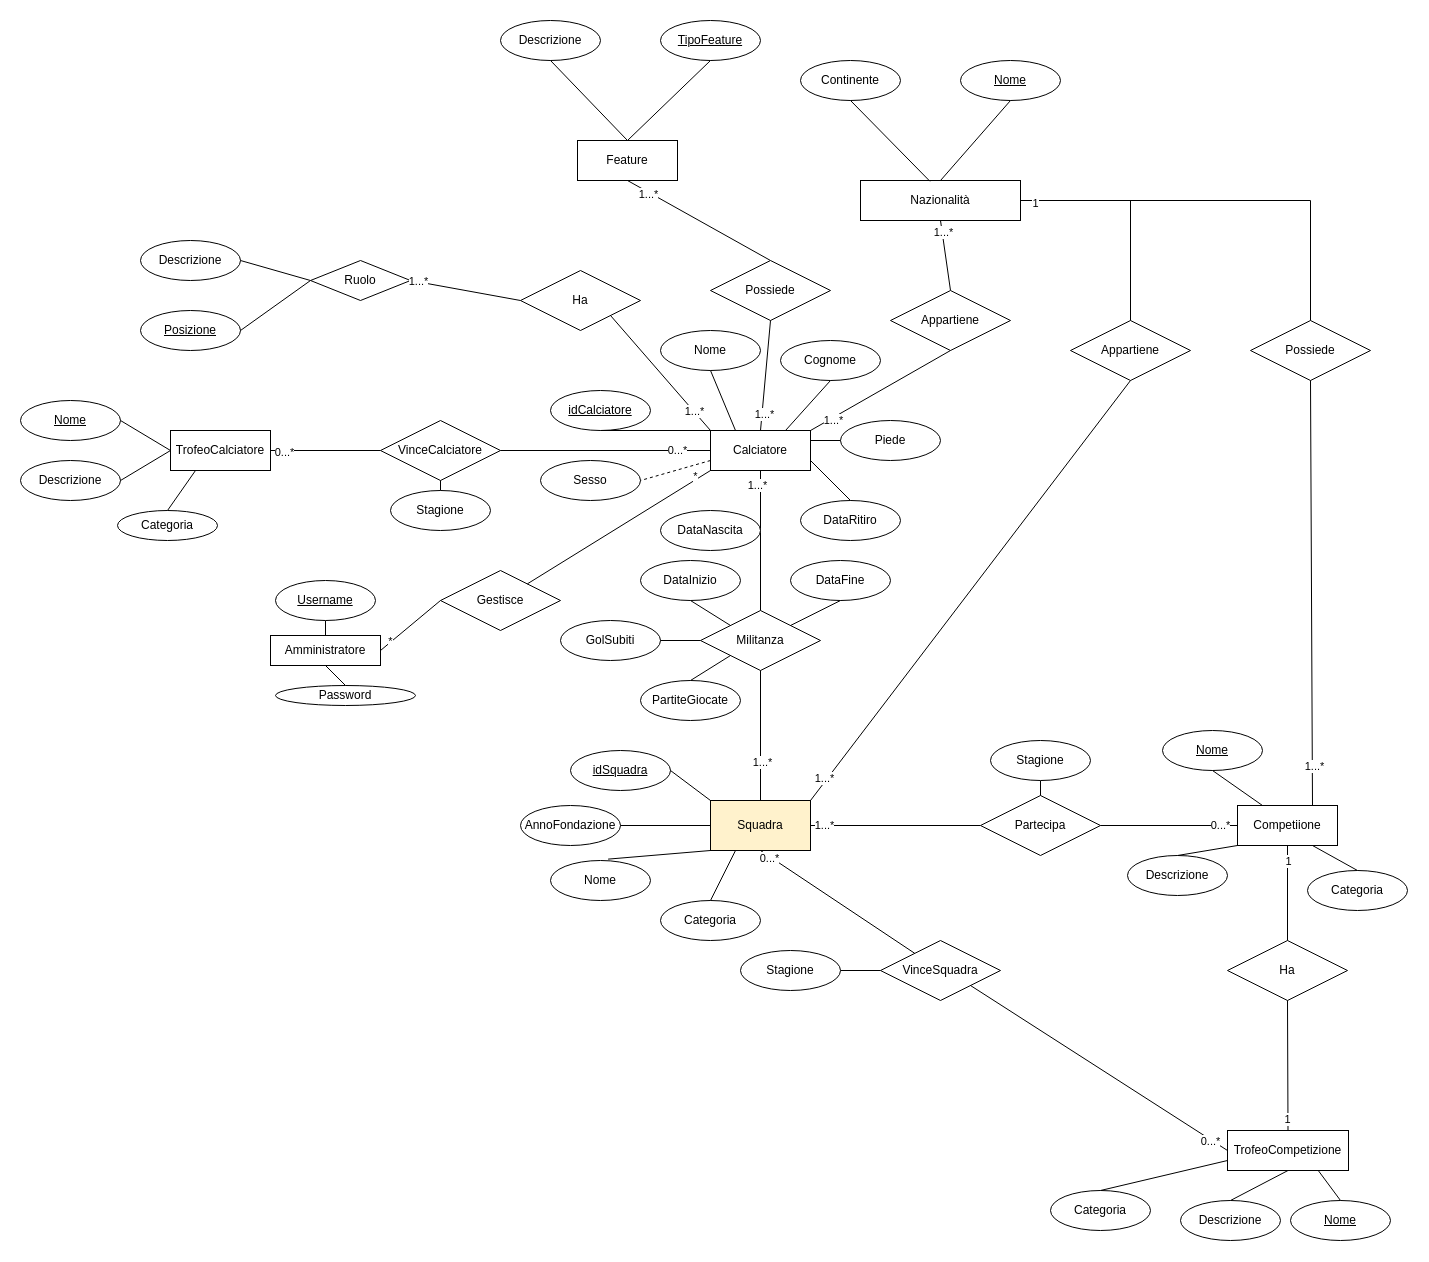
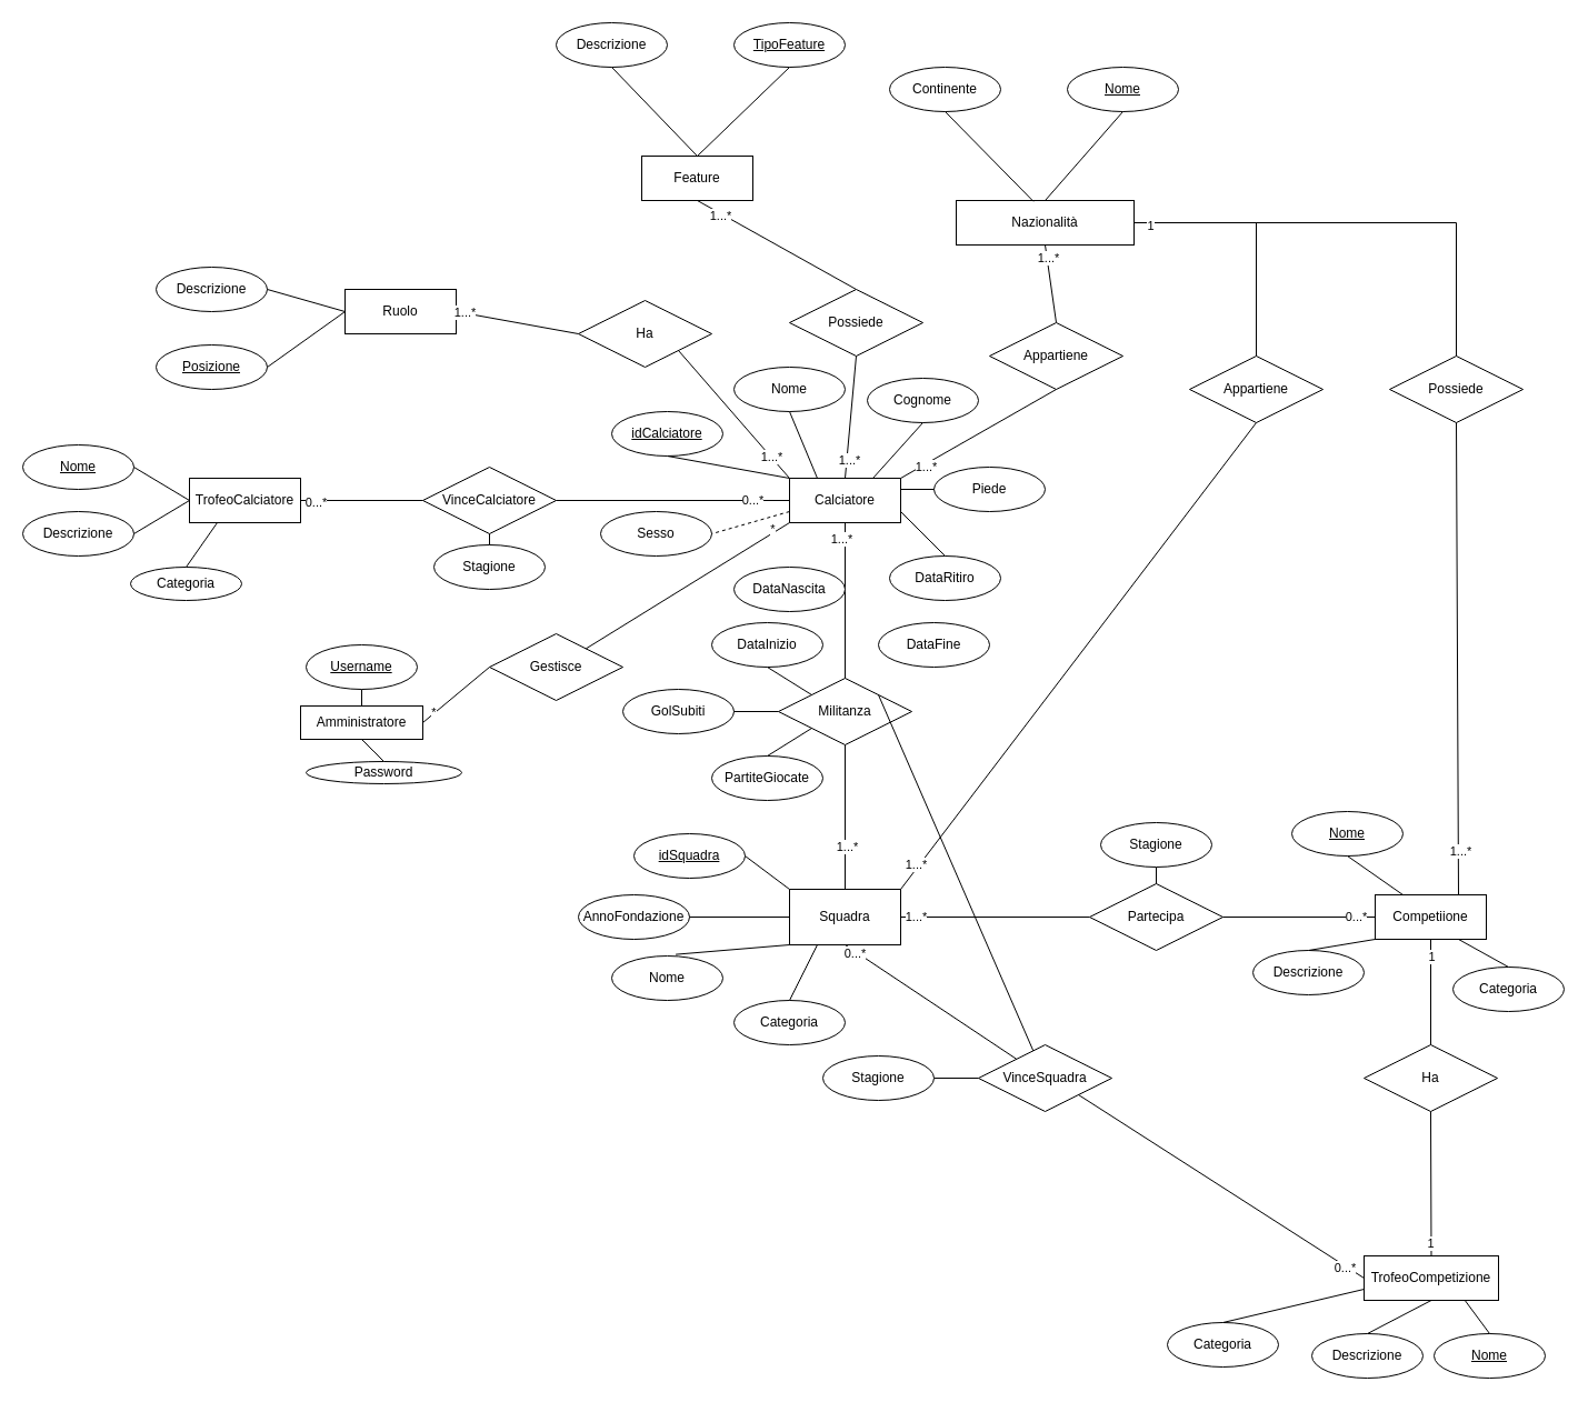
- <mxCell id="3" value="Ruolo" style="rhombus;whiteSpace=wrap;html=1;align=center;" parent="1" vertex="1"><mxGeometry x="310" y="260" width="100" height="40" as="geometry" /></mxCell>
+ <mxCell id="3" value="Ruolo" style="whiteSpace=wrap;html=1;align=center;" parent="1" vertex="1"><mxGeometry x="310" y="260" width="100" height="40" as="geometry" /></mxCell>
- <mxCell id="71" value="&lt;u&gt;idCalciatore&lt;/u&gt;" style="ellipse;whiteSpace=wrap;html=1;align=center;" parent="1" vertex="1"><mxGeometry x="550" y="390" width="100" height="40" as="geometry" /></mxCell>
+ <mxCell id="71" value="&lt;u&gt;idCalciatore&lt;/u&gt;" style="ellipse;whiteSpace=wrap;html=1;align=center;" parent="1" vertex="1"><mxGeometry x="550" y="370" width="100" height="40" as="geometry" /></mxCell>
- <mxCell id="92" value="" style="endArrow=none;html=1;rounded=0;entryX=0.5;entryY=1;entryDx=0;entryDy=0;exitX=1;exitY=0;exitDx=0;exitDy=0;" parent="1" source="30" target="88" edge="1"><mxGeometry width="50" height="50" relative="1" as="geometry"><mxPoint x="730" y="845" as="sourcePoint" /><mxPoint x="610" y="835" as="targetPoint" /></mxGeometry></mxCell>
+ <mxCell id="92" value="" style="endArrow=none;html=1;rounded=0;exitX=1;exitY=0;exitDx=0;exitDy=0;" parent="1" source="30" target="40" edge="1"><mxGeometry width="50" height="50" relative="1" as="geometry"><mxPoint x="730" y="845" as="sourcePoint" /><mxPoint x="610" y="835" as="targetPoint" /></mxGeometry></mxCell>
- <mxCell id="18" value="Squadra" style="whiteSpace=wrap;html=1;align=center;fillColor=#fff2cc;" parent="1" vertex="1"><mxGeometry x="710" y="800" width="100" height="50" as="geometry" /></mxCell>
+ <mxCell id="18" value="Squadra" style="whiteSpace=wrap;html=1;align=center;" parent="1" vertex="1"><mxGeometry x="710" y="800" width="100" height="50" as="geometry" /></mxCell>
